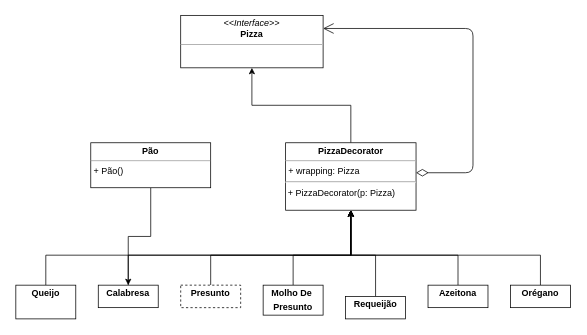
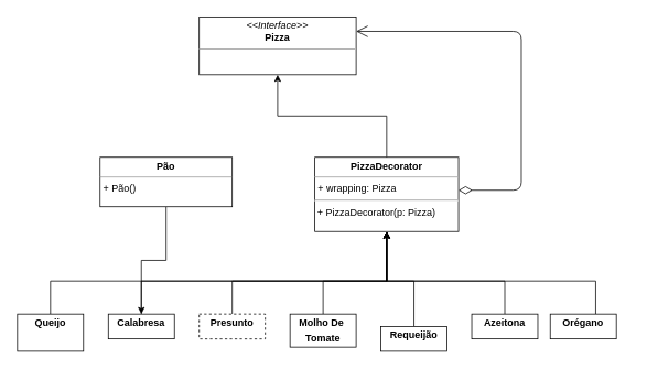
- <mxCell id="15" value="&lt;p style=&quot;margin: 0px ; margin-top: 4px ; text-align: center&quot;&gt;&lt;b&gt;Molho De&amp;nbsp;&lt;/b&gt;&lt;/p&gt;&lt;p style=&quot;margin: 0px ; margin-top: 4px ; text-align: center&quot;&gt;&lt;b&gt;Presunto&lt;/b&gt;&lt;/p&gt;" style="verticalAlign=top;align=left;overflow=fill;fontSize=12;fontFamily=Helvetica;html=1;" vertex="1" parent="1"><mxGeometry x="350" y="380" width="80" height="40" as="geometry" /></mxCell>
+ <mxCell id="15" value="&lt;p style=&quot;margin: 0px ; margin-top: 4px ; text-align: center&quot;&gt;&lt;b&gt;Molho De&amp;nbsp;&lt;/b&gt;&lt;/p&gt;&lt;p style=&quot;margin: 0px ; margin-top: 4px ; text-align: center&quot;&gt;&lt;b&gt;Tomate&lt;/b&gt;&lt;/p&gt;" style="verticalAlign=top;align=left;overflow=fill;fontSize=12;fontFamily=Helvetica;html=1;" vertex="1" parent="1"><mxGeometry x="350" y="380" width="80" height="40" as="geometry" /></mxCell>
- <mxCell id="21" value="&lt;p style=&quot;margin: 0px ; margin-top: 4px ; text-align: center&quot;&gt;&lt;b&gt;Orégano&lt;/b&gt;&lt;/p&gt;" style="verticalAlign=top;align=left;overflow=fill;fontSize=12;fontFamily=Helvetica;html=1;" vertex="1" parent="1"><mxGeometry x="680" y="380" width="80" height="30" as="geometry" /></mxCell>
+ <mxCell id="21" value="&lt;p style=&quot;margin: 0px ; margin-top: 4px ; text-align: center&quot;&gt;&lt;b&gt;Orégano&lt;/b&gt;&lt;/p&gt;" style="verticalAlign=top;align=left;overflow=fill;fontSize=12;fontFamily=Helvetica;html=1;" vertex="1" parent="1"><mxGeometry x="665" y="380" width="80" height="30" as="geometry" /></mxCell>
